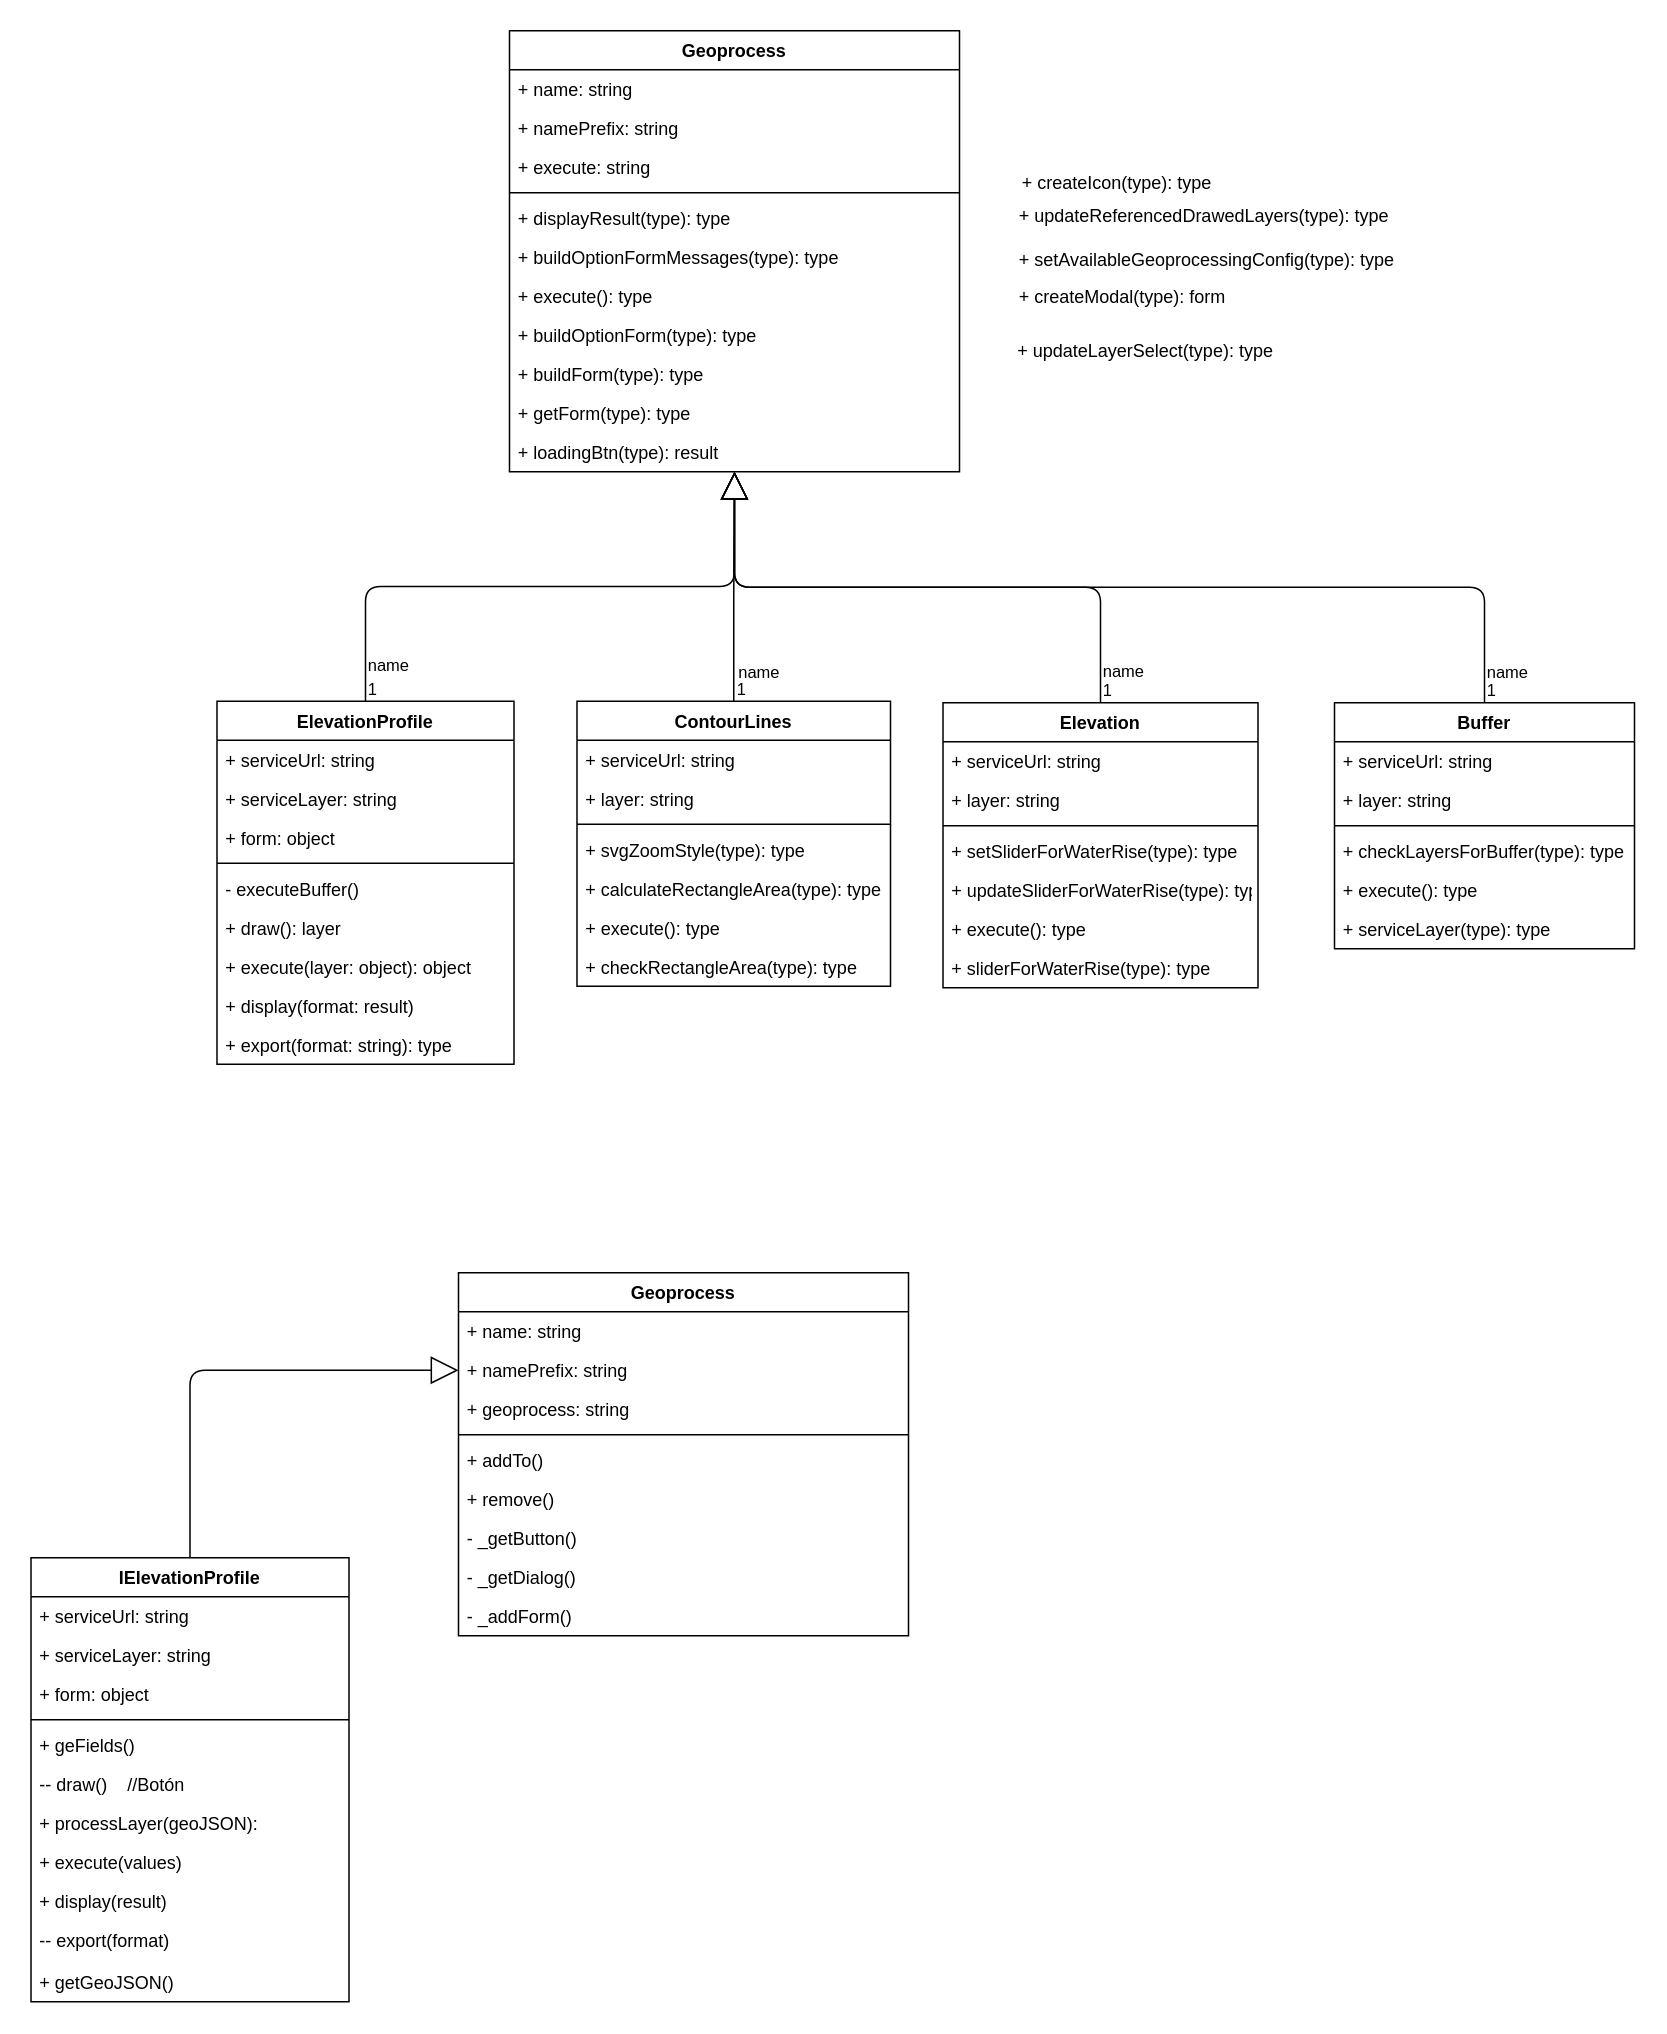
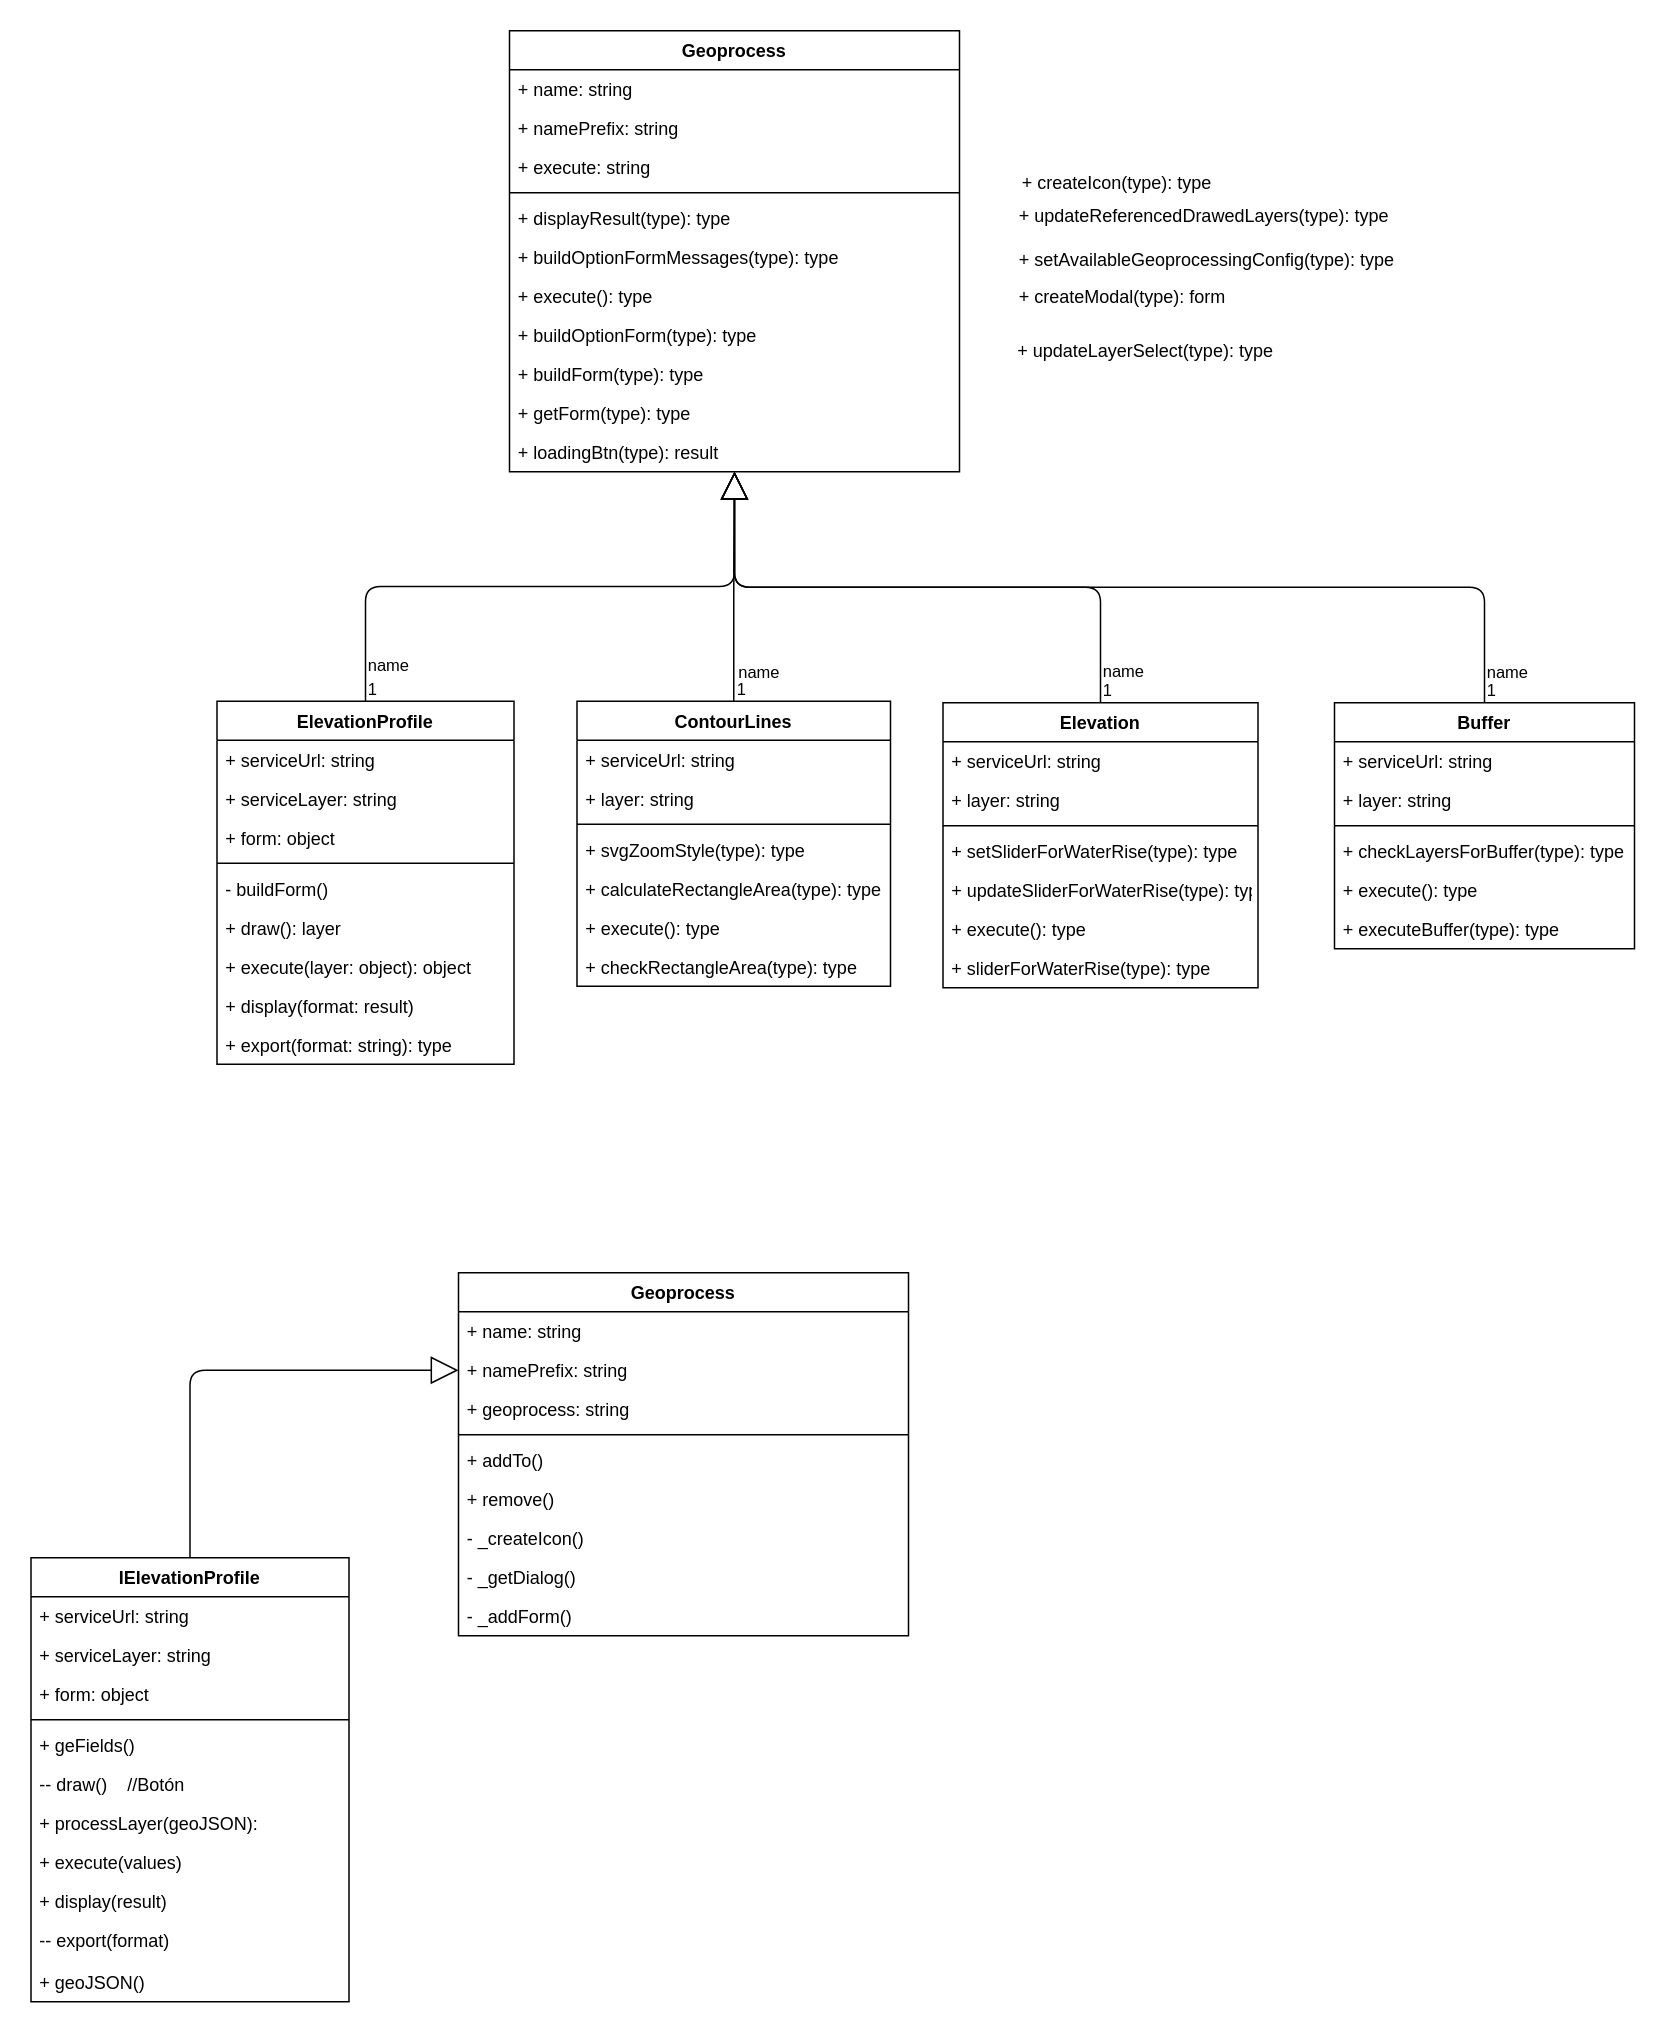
- <mxCell id="30" value="- executeBuffer()" style="text;strokeColor=none;fillColor=none;align=left;verticalAlign=top;spacingLeft=4;spacingRight=4;overflow=hidden;rotatable=0;points=[[0,0.5],[1,0.5]];portConstraint=eastwest;" parent="25" vertex="1"><mxGeometry y="112" width="198" height="26" as="geometry" /></mxCell>
+ <mxCell id="30" value="- buildForm()" style="text;strokeColor=none;fillColor=none;align=left;verticalAlign=top;spacingLeft=4;spacingRight=4;overflow=hidden;rotatable=0;points=[[0,0.5],[1,0.5]];portConstraint=eastwest;" parent="25" vertex="1"><mxGeometry y="112" width="198" height="26" as="geometry" /></mxCell>
- <mxCell id="24" value="+ serviceLayer(type): type" style="text;strokeColor=none;fillColor=none;align=left;verticalAlign=top;spacingLeft=4;spacingRight=4;overflow=hidden;rotatable=0;points=[[0,0.5],[1,0.5]];portConstraint=eastwest;" parent="18" vertex="1"><mxGeometry y="138" width="200" height="26" as="geometry" /></mxCell>
+ <mxCell id="24" value="+ executeBuffer(type): type" style="text;strokeColor=none;fillColor=none;align=left;verticalAlign=top;spacingLeft=4;spacingRight=4;overflow=hidden;rotatable=0;points=[[0,0.5],[1,0.5]];portConstraint=eastwest;" parent="18" vertex="1"><mxGeometry y="138" width="200" height="26" as="geometry" /></mxCell>
- <mxCell id="79" value="- _getButton()" style="text;strokeColor=none;fillColor=none;align=left;verticalAlign=top;spacingLeft=4;spacingRight=4;overflow=hidden;rotatable=0;points=[[0,0.5],[1,0.5]];portConstraint=eastwest;" parent="72" vertex="1"><mxGeometry y="164" width="300" height="26" as="geometry" /></mxCell>
+ <mxCell id="79" value="- _createIcon()" style="text;strokeColor=none;fillColor=none;align=left;verticalAlign=top;spacingLeft=4;spacingRight=4;overflow=hidden;rotatable=0;points=[[0,0.5],[1,0.5]];portConstraint=eastwest;" parent="72" vertex="1"><mxGeometry y="164" width="300" height="26" as="geometry" /></mxCell>
- <mxCell id="71" value="+ getGeoJSON() " style="text;strokeColor=none;fillColor=none;align=left;verticalAlign=top;spacingLeft=4;spacingRight=4;overflow=hidden;rotatable=0;points=[[0,0.5],[1,0.5]];portConstraint=eastwest;" parent="60" vertex="1"><mxGeometry y="270" width="212" height="26" as="geometry" /></mxCell>
+ <mxCell id="71" value="+ geoJSON() " style="text;strokeColor=none;fillColor=none;align=left;verticalAlign=top;spacingLeft=4;spacingRight=4;overflow=hidden;rotatable=0;points=[[0,0.5],[1,0.5]];portConstraint=eastwest;" parent="60" vertex="1"><mxGeometry y="270" width="212" height="26" as="geometry" /></mxCell>
